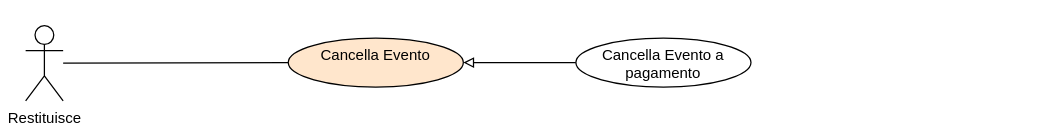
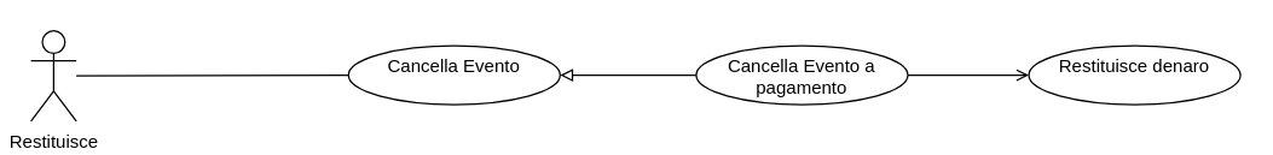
- <mxCell id="5" value="Cancella Evento" style="ellipse;whiteSpace=wrap;html=1;verticalAlign=top;fillColor=#ffe6cc;" vertex="1" parent="1"><mxGeometry x="230" y="30" width="140" height="39" as="geometry" /></mxCell>
+ <mxCell id="5" value="Cancella Evento" style="ellipse;whiteSpace=wrap;html=1;verticalAlign=top;" vertex="1" parent="1"><mxGeometry x="230" y="30" width="140" height="39" as="geometry" /></mxCell>
+ <mxCell id="6" value="" style="edgeStyle=none;rounded=0;orthogonalLoop=1;jettySize=auto;html=1;endArrow=open;endFill=0;" edge="1" parent="1" source="7" target="8"><mxGeometry relative="1" as="geometry" /></mxCell>
+ <mxCell id="8" value="Restituisce denaro" style="ellipse;whiteSpace=wrap;html=1;verticalAlign=top;" vertex="1" parent="1"><mxGeometry x="680" y="30" width="140" height="39" as="geometry" /></mxCell>
